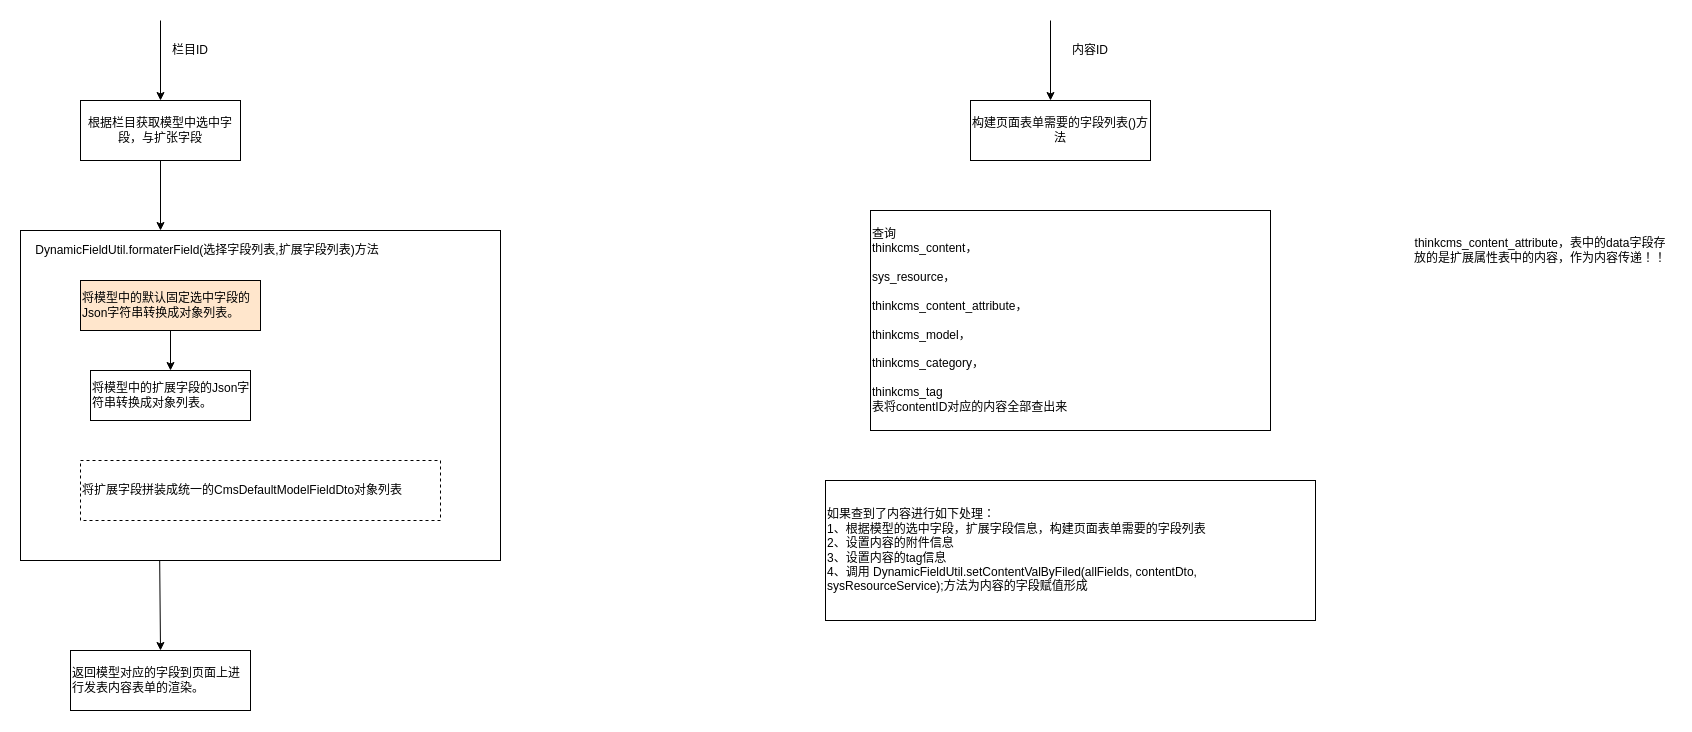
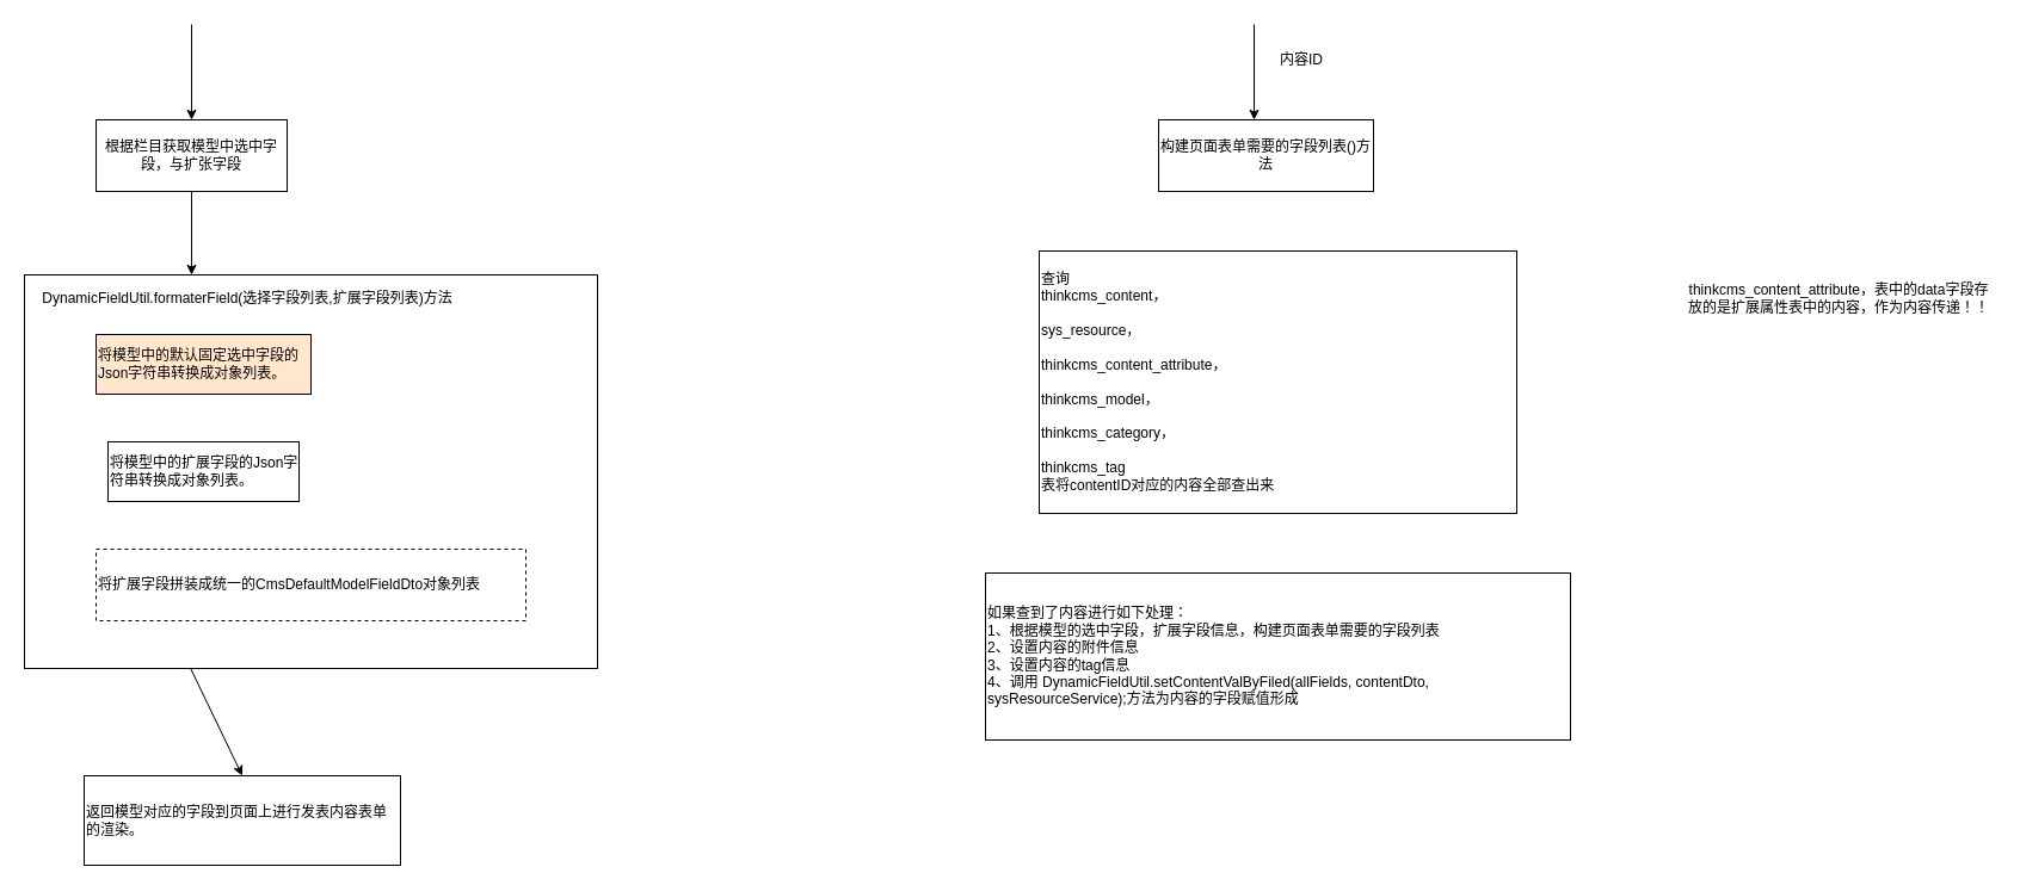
- <mxCell id="3" value="栏目ID" style="text;html=1;strokeColor=none;fillColor=none;align=center;verticalAlign=middle;whiteSpace=wrap;rounded=0;" vertex="1" parent="1"><mxGeometry x="170" y="40" width="40" height="20" as="geometry" /></mxCell>
- <mxCell id="13" value="" style="endArrow=classic;html=1;exitX=0.5;exitY=1;exitDx=0;exitDy=0;entryX=0.5;entryY=0;entryDx=0;entryDy=0;" edge="1" parent="1" source="8" target="9"><mxGeometry width="50" height="50" relative="1" as="geometry"><mxPoint x="150" y="360" as="sourcePoint" /><mxPoint x="200" y="310" as="targetPoint" /></mxGeometry></mxCell>
- <mxCell id="11" value="返回模型对应的字段到页面上进行发表内容表单的渲染。" style="rounded=0;whiteSpace=wrap;html=1;align=left;" vertex="1" parent="1"><mxGeometry x="70" y="650" width="180" height="60" as="geometry" /></mxCell>
+ <mxCell id="11" value="返回模型对应的字段到页面上进行发表内容表单的渲染。" style="rounded=0;whiteSpace=wrap;html=1;align=left;" vertex="1" parent="1"><mxGeometry x="70" y="650" width="265" height="75" as="geometry" /></mxCell>
